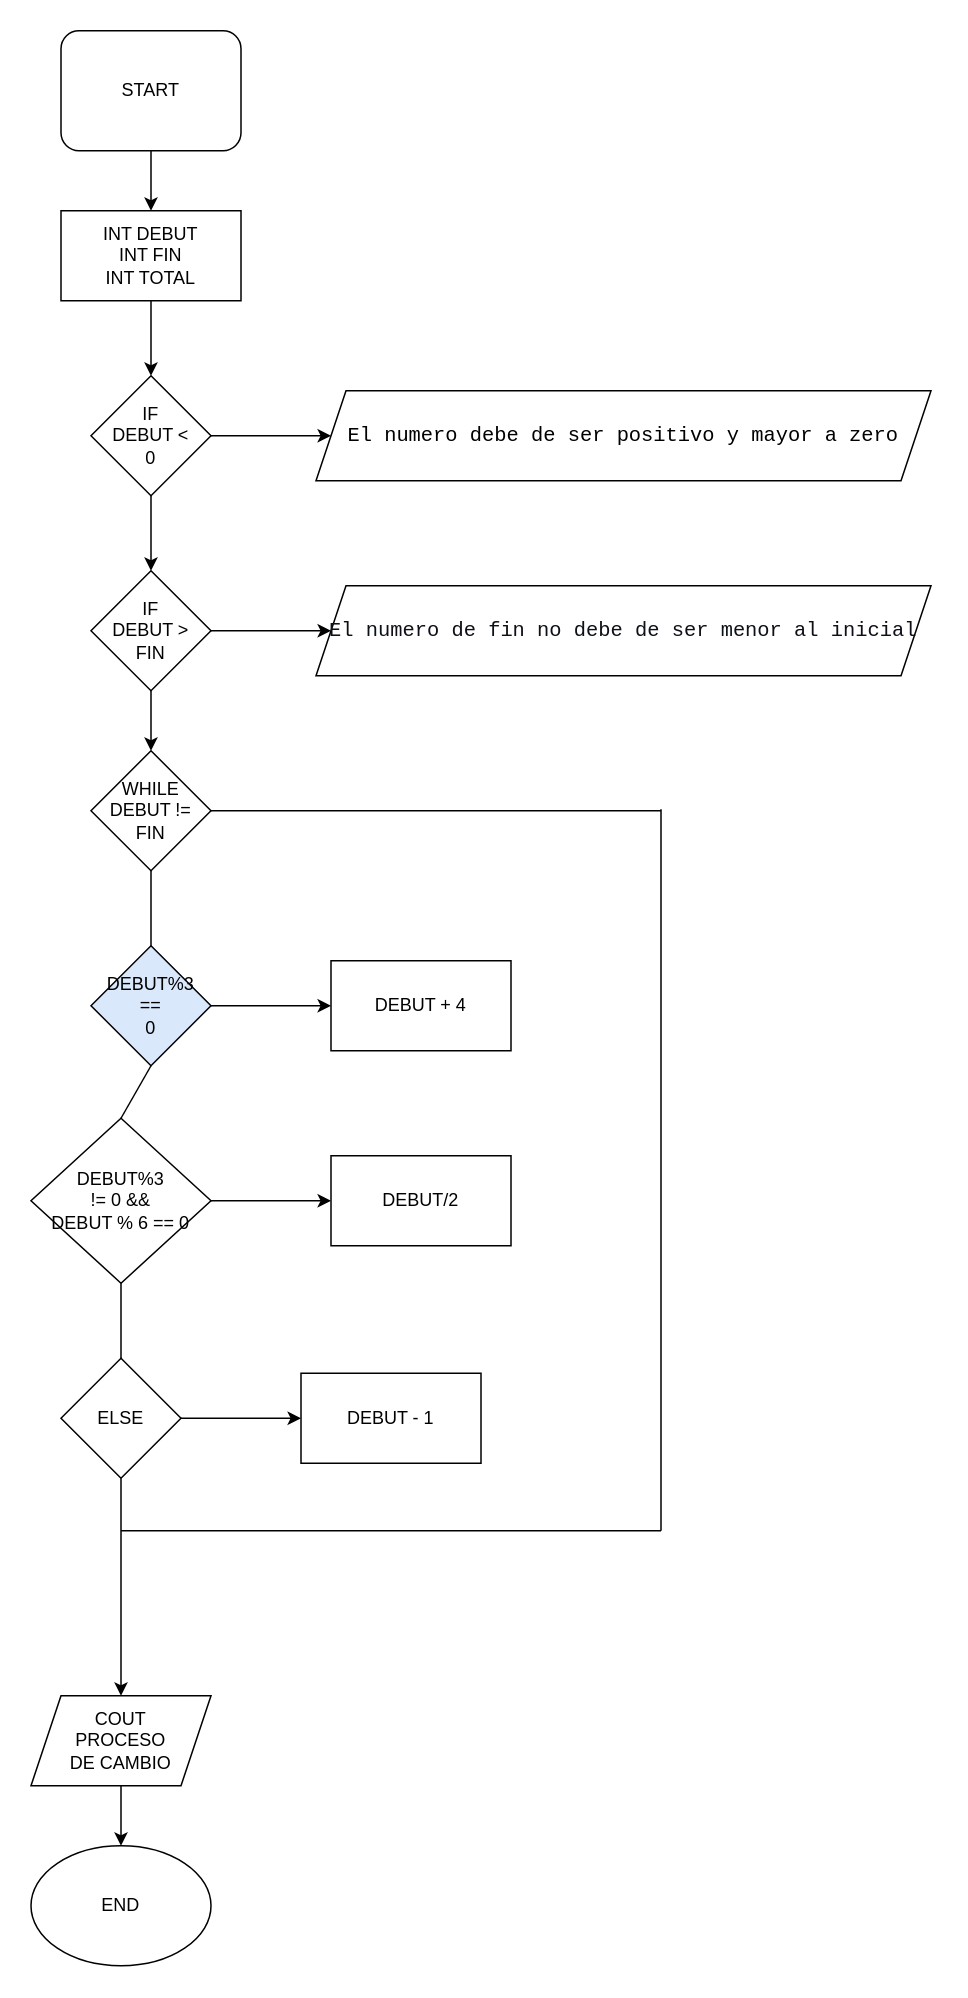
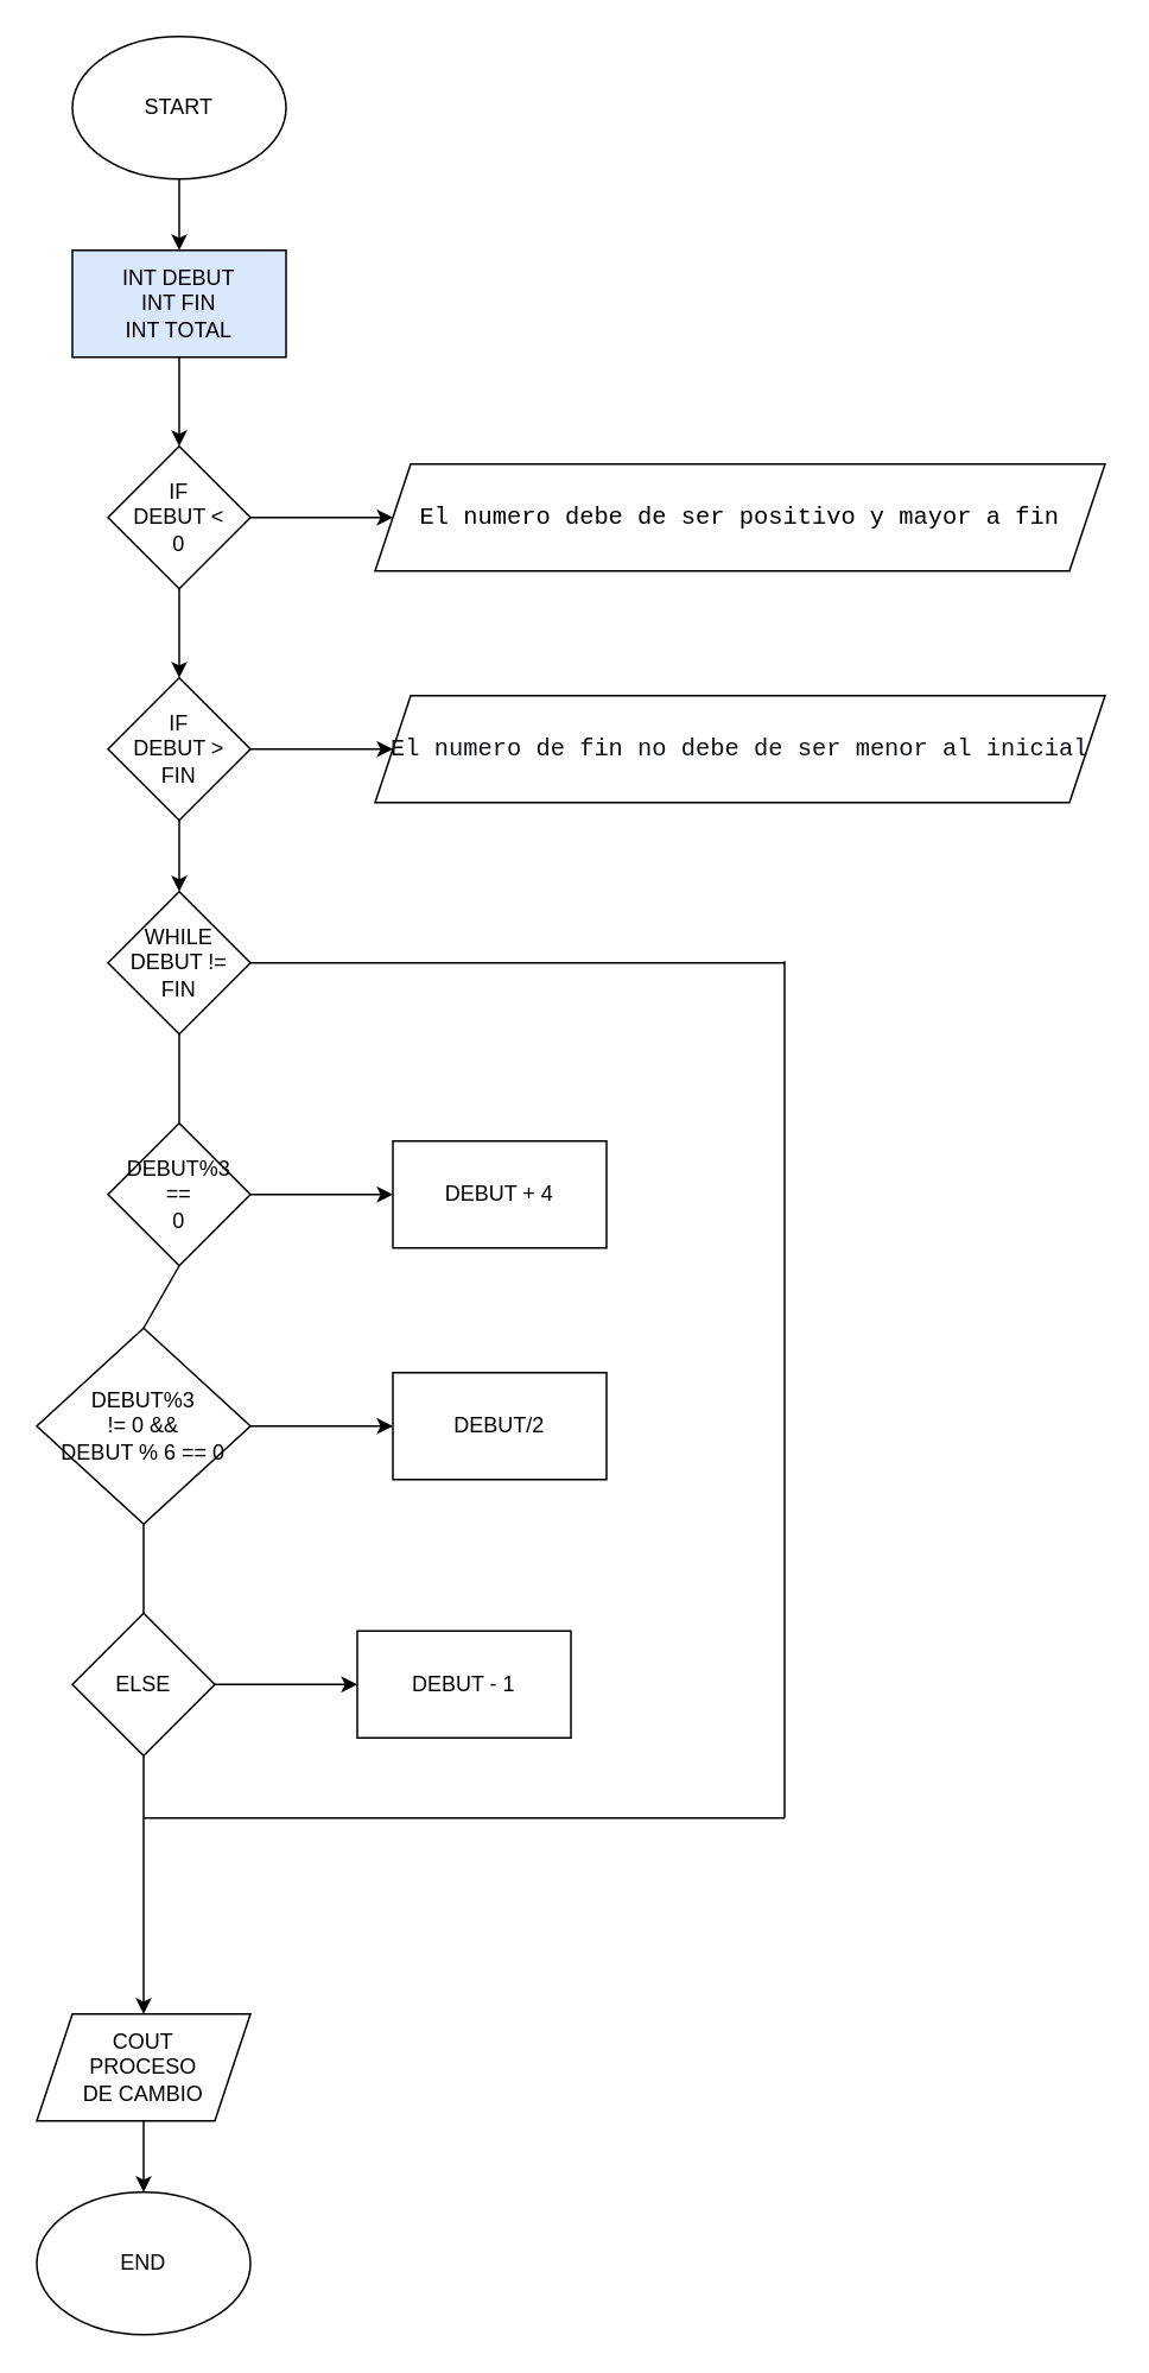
- <mxCell id="2" value="START" style="whiteSpace=wrap;html=1;rounded=1;" vertex="1" parent="1"><mxGeometry x="40" width="120" height="80" as="geometry" y="20" /></mxCell>
+ <mxCell id="2" value="START" style="ellipse;whiteSpace=wrap;html=1;" vertex="1" parent="1"><mxGeometry x="40" width="120" height="80" as="geometry" y="20" /></mxCell>
- <mxCell id="4" value="INT DEBUT&lt;div&gt;INT FIN&lt;/div&gt;&lt;div&gt;INT TOTAL&lt;/div&gt;" style="rounded=0;whiteSpace=wrap;html=1;" vertex="1" parent="1"><mxGeometry x="40" y="140" width="120" height="60" as="geometry" /></mxCell>
+ <mxCell id="4" value="INT DEBUT&lt;div&gt;INT FIN&lt;/div&gt;&lt;div&gt;INT TOTAL&lt;/div&gt;" style="rounded=0;whiteSpace=wrap;html=1;fillColor=#dae8fc;" vertex="1" parent="1"><mxGeometry x="40" y="140" width="120" height="60" as="geometry" /></mxCell>
- <mxCell id="8" value="&lt;pre style=&quot;box-sizing: border-box; font-family: var(--fontStack-monospace, ui-monospace, SFMono-Regular, SF Mono, Menlo, Consolas, Liberation Mono, monospace); font-size: 13.6px; margin-top: 0px; margin-bottom: 0px; overflow-wrap: normal; padding: 16px; overflow: auto; line-height: 1.45; border-radius: 6px; text-align: start;&quot; class=&quot;notranslate&quot;&gt;&lt;code style=&quot;background-image: initial; background-position: initial; background-size: initial; background-repeat: initial; background-attachment: initial; background-origin: initial; background-clip: initial; box-sizing: border-box; font-family: var(--fontStack-monospace, ui-monospace, SFMono-Regular, SF Mono, Menlo, Consolas, Liberation Mono, monospace); font-size: 13.6px; padding: 0px; margin: 0px; border-radius: 6px; word-break: normal; border: 0px; display: inline; overflow: visible; line-height: inherit; overflow-wrap: normal;&quot;&gt;El numero debe de ser positivo y mayor a zero&lt;/code&gt;&lt;/pre&gt;" style="shape=parallelogram;perimeter=parallelogramPerimeter;whiteSpace=wrap;html=1;fixedSize=1;" vertex="1" parent="1"><mxGeometry x="210" y="260" width="410" height="60" as="geometry" /></mxCell>
+ <mxCell id="8" value="&lt;pre style=&quot;box-sizing: border-box; font-family: var(--fontStack-monospace, ui-monospace, SFMono-Regular, SF Mono, Menlo, Consolas, Liberation Mono, monospace); font-size: 13.6px; margin-top: 0px; margin-bottom: 0px; overflow-wrap: normal; padding: 16px; overflow: auto; line-height: 1.45; border-radius: 6px; text-align: start;&quot; class=&quot;notranslate&quot;&gt;&lt;code style=&quot;background-image: initial; background-position: initial; background-size: initial; background-repeat: initial; background-attachment: initial; background-origin: initial; background-clip: initial; box-sizing: border-box; font-family: var(--fontStack-monospace, ui-monospace, SFMono-Regular, SF Mono, Menlo, Consolas, Liberation Mono, monospace); font-size: 13.6px; padding: 0px; margin: 0px; border-radius: 6px; word-break: normal; border: 0px; display: inline; overflow: visible; line-height: inherit; overflow-wrap: normal;&quot;&gt;El numero debe de ser positivo y mayor a fin&lt;/code&gt;&lt;/pre&gt;" style="shape=parallelogram;perimeter=parallelogramPerimeter;whiteSpace=wrap;html=1;fixedSize=1;" vertex="1" parent="1"><mxGeometry x="210" y="260" width="410" height="60" as="geometry" /></mxCell>
- <mxCell id="16" value="DEBUT%3&lt;div&gt;==&lt;/div&gt;&lt;div&gt;0&lt;/div&gt;" style="rhombus;whiteSpace=wrap;html=1;fillColor=#dae8fc;" vertex="1" parent="1"><mxGeometry x="60" y="630" width="80" height="80" as="geometry" /></mxCell>
+ <mxCell id="16" value="DEBUT%3&lt;div&gt;==&lt;/div&gt;&lt;div&gt;0&lt;/div&gt;" style="rhombus;whiteSpace=wrap;html=1;" vertex="1" parent="1"><mxGeometry x="60" y="630" width="80" height="80" as="geometry" /></mxCell>
